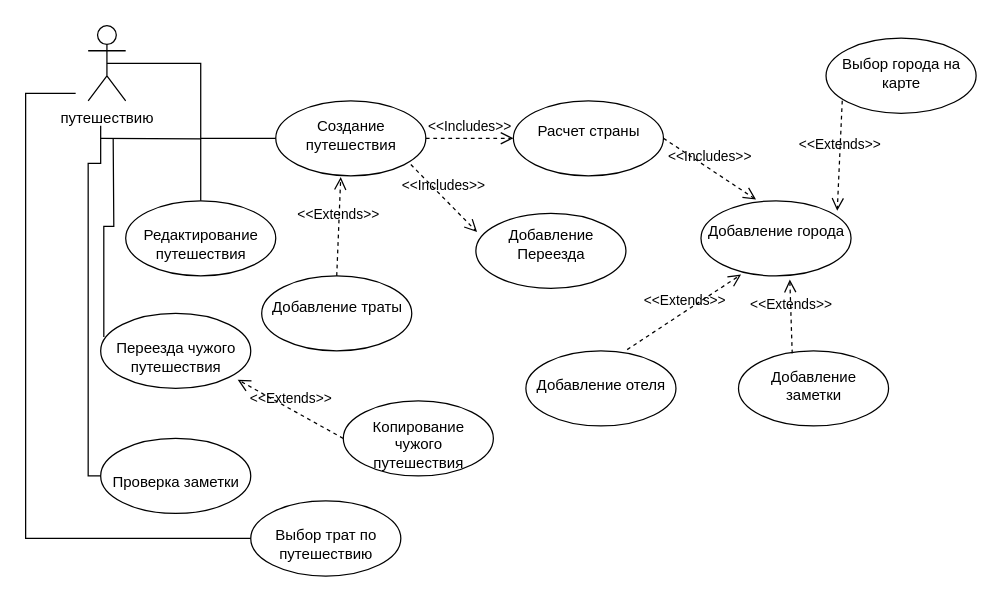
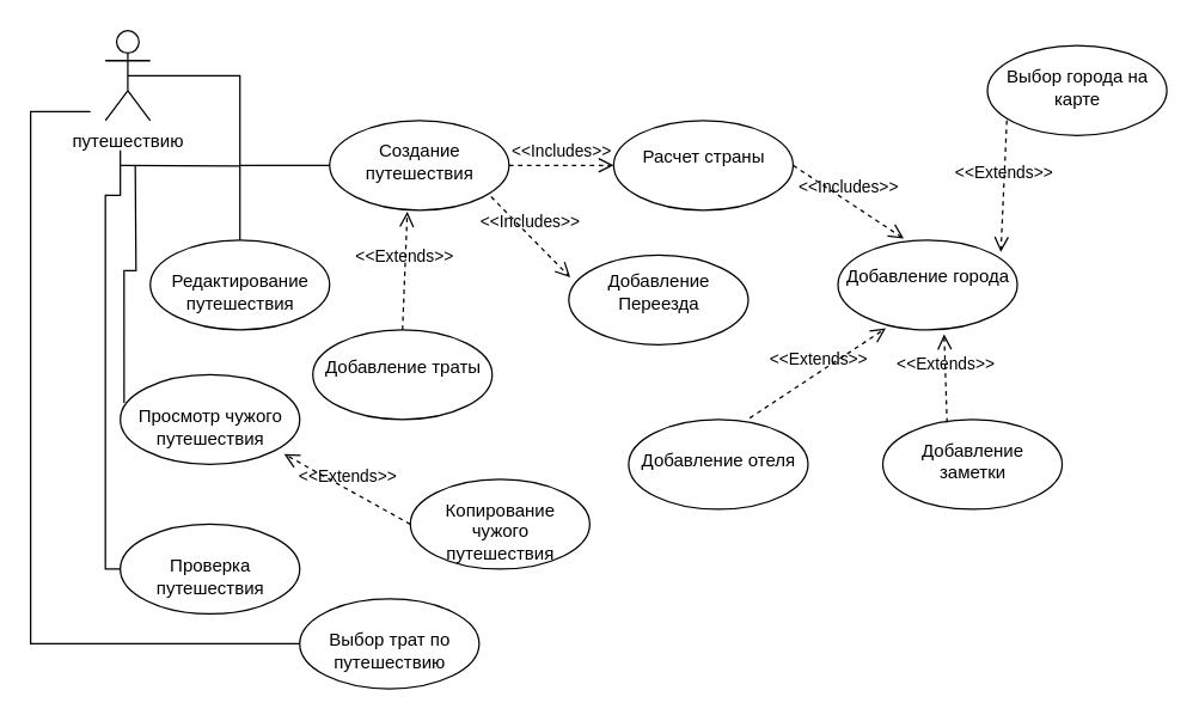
- <mxCell id="33" value="Переезда чужого путешествия" style="html=1;strokeColor=none;fillColor=none;align=center;verticalAlign=middle;rotatable=0;whiteSpace=wrap;" parent="32" vertex="1"><mxGeometry x="3.75" y="30" width="112.5" height="10" as="geometry" /></mxCell>
+ <mxCell id="33" value="Просмотр чужого путешествия" style="html=1;strokeColor=none;fillColor=none;align=center;verticalAlign=middle;rotatable=0;whiteSpace=wrap;" parent="32" vertex="1"><mxGeometry x="3.75" y="30" width="112.5" height="10" as="geometry" /></mxCell>
- <mxCell id="39" value="Проверка заметки" style="html=1;strokeColor=none;fillColor=none;align=center;verticalAlign=middle;rotatable=0;whiteSpace=wrap;" parent="38" vertex="1"><mxGeometry x="3.75" y="30" width="112.5" height="10" as="geometry" /></mxCell>
+ <mxCell id="39" value="Проверка путешествия" style="html=1;strokeColor=none;fillColor=none;align=center;verticalAlign=middle;rotatable=0;whiteSpace=wrap;" parent="38" vertex="1"><mxGeometry x="3.75" y="30" width="112.5" height="10" as="geometry" /></mxCell>
